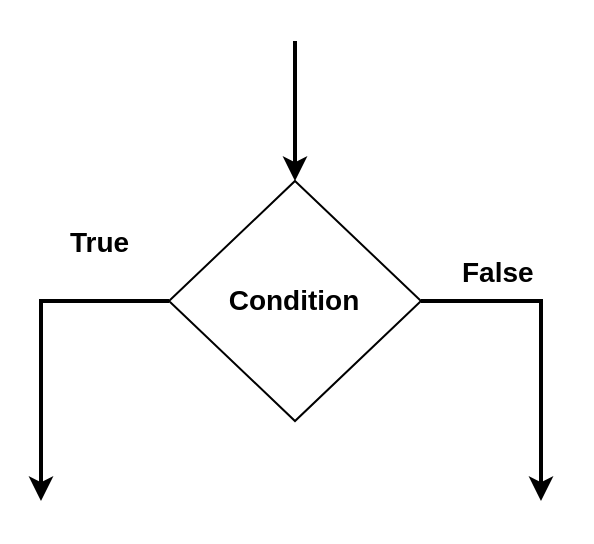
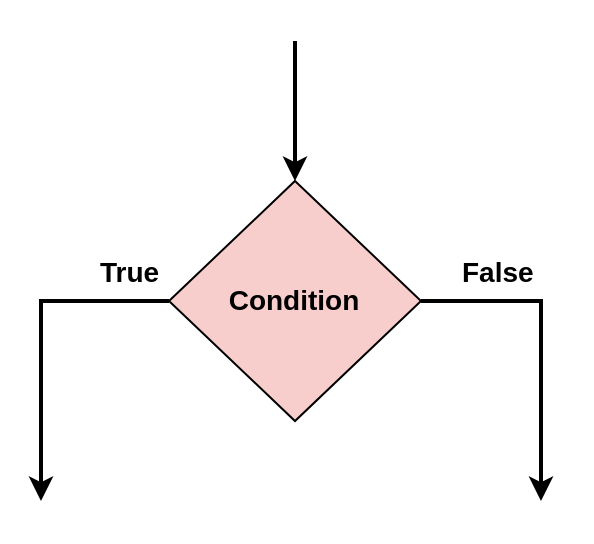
- <mxCell id="6" value="True" style="text;strokeColor=none;fillColor=none;align=left;verticalAlign=middle;spacingLeft=4;spacingRight=4;overflow=hidden;points=[[0,0.5],[1,0.5]];portConstraint=eastwest;rotatable=0;fontSize=14;fontStyle=1" vertex="1" parent="1"><mxGeometry x="29" y="105" width="40" height="30" as="geometry" /></mxCell>
+ <mxCell id="6" value="True" style="text;strokeColor=none;fillColor=none;align=left;verticalAlign=middle;spacingLeft=4;spacingRight=4;overflow=hidden;points=[[0,0.5],[1,0.5]];portConstraint=eastwest;rotatable=0;fontSize=14;fontStyle=1" vertex="1" parent="1"><mxGeometry x="44" y="120" width="40" height="30" as="geometry" /></mxCell>
- <mxCell id="2" value="&lt;b&gt;&lt;font style=&quot;font-size: 14px;&quot;&gt;Condition&lt;/font&gt;&lt;/b&gt;" style="rhombus;whiteSpace=wrap;html=1;" vertex="1" parent="1"><mxGeometry x="84" y="90" width="126" height="120" as="geometry" /></mxCell>
+ <mxCell id="2" value="&lt;b&gt;&lt;font style=&quot;font-size: 14px;&quot;&gt;Condition&lt;/font&gt;&lt;/b&gt;" style="rhombus;whiteSpace=wrap;html=1;fillColor=#f8cecc;" vertex="1" parent="1"><mxGeometry x="84" y="90" width="126" height="120" as="geometry" /></mxCell>
